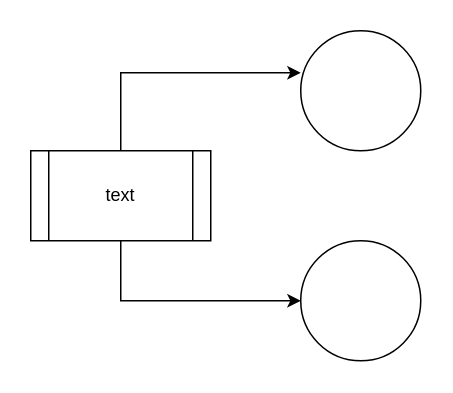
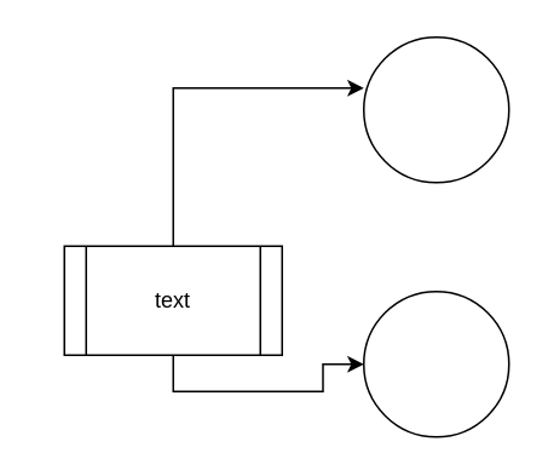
- <mxCell id="6" value="text" style="shape=process;whiteSpace=wrap;html=1;backgroundOutline=1;" vertex="1" parent="1"><mxGeometry x="20" y="100" width="120" height="60" as="geometry" /></mxCell>
+ <mxCell id="6" value="text" style="shape=process;whiteSpace=wrap;html=1;backgroundOutline=1;" vertex="1" parent="1"><mxGeometry x="35" y="135" width="120" height="60" as="geometry" /></mxCell>
